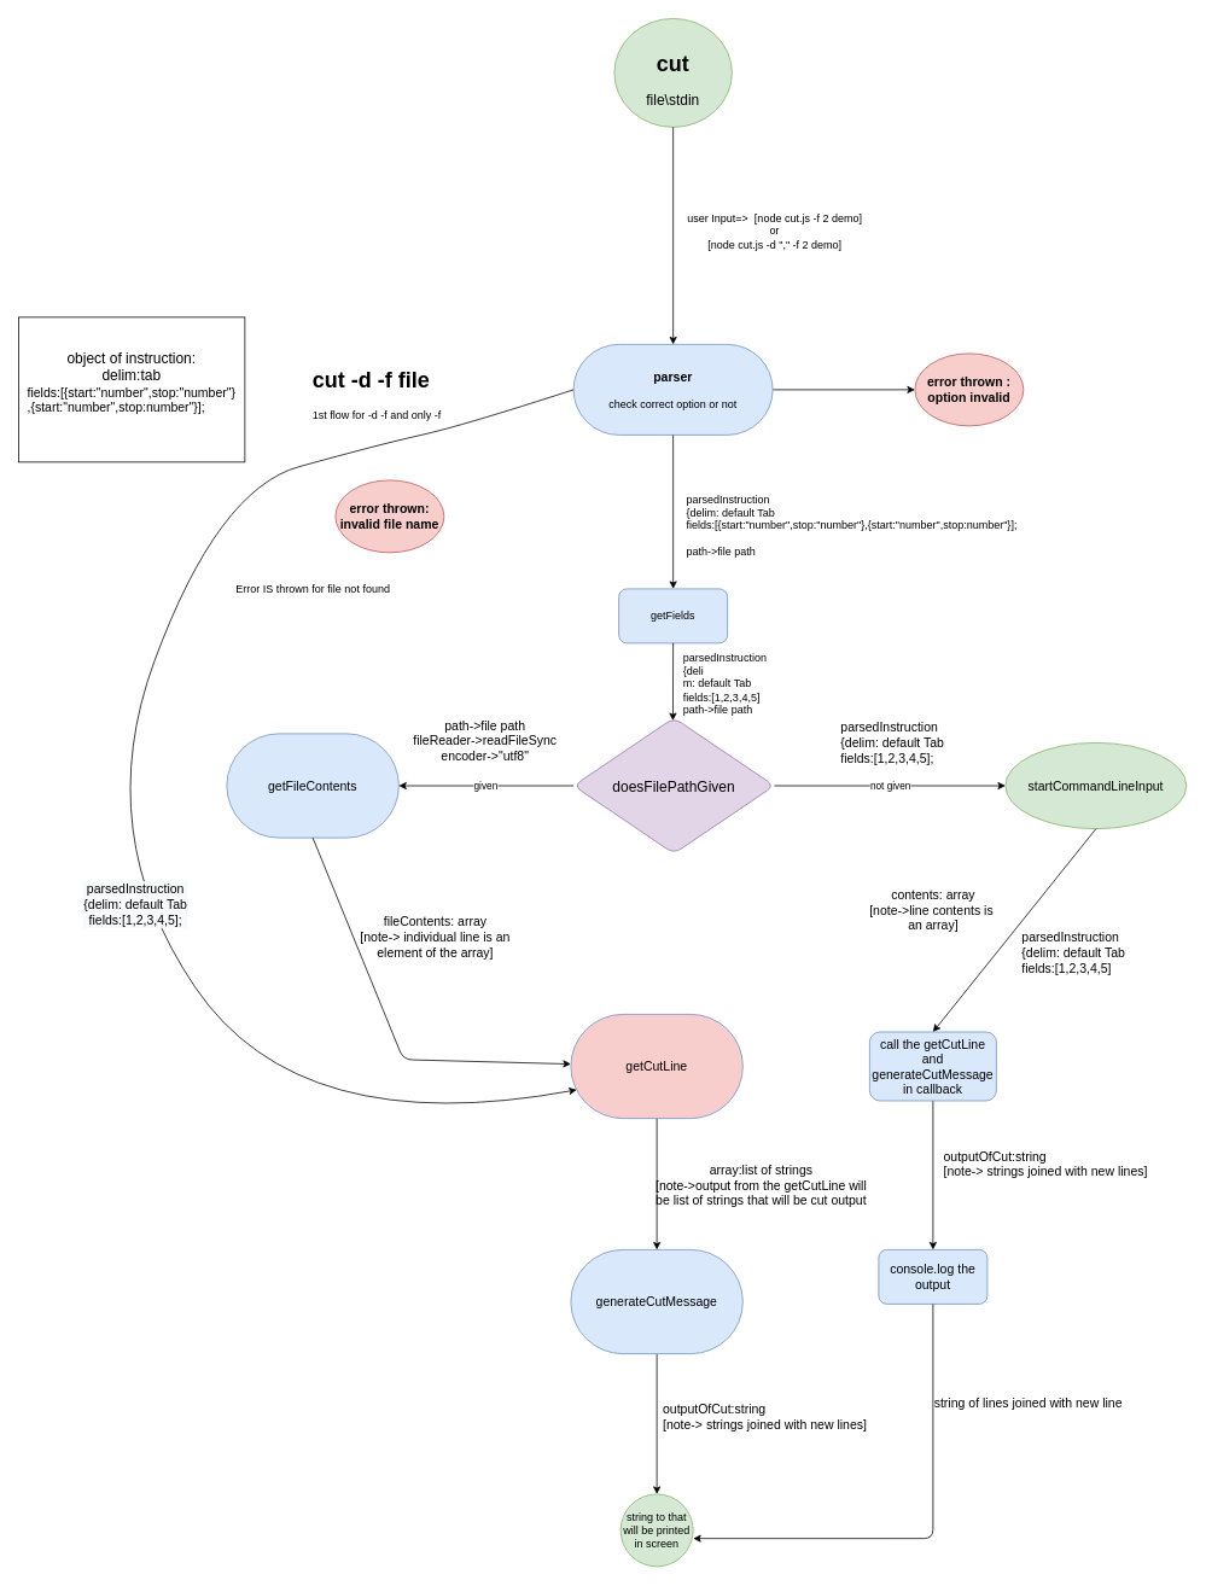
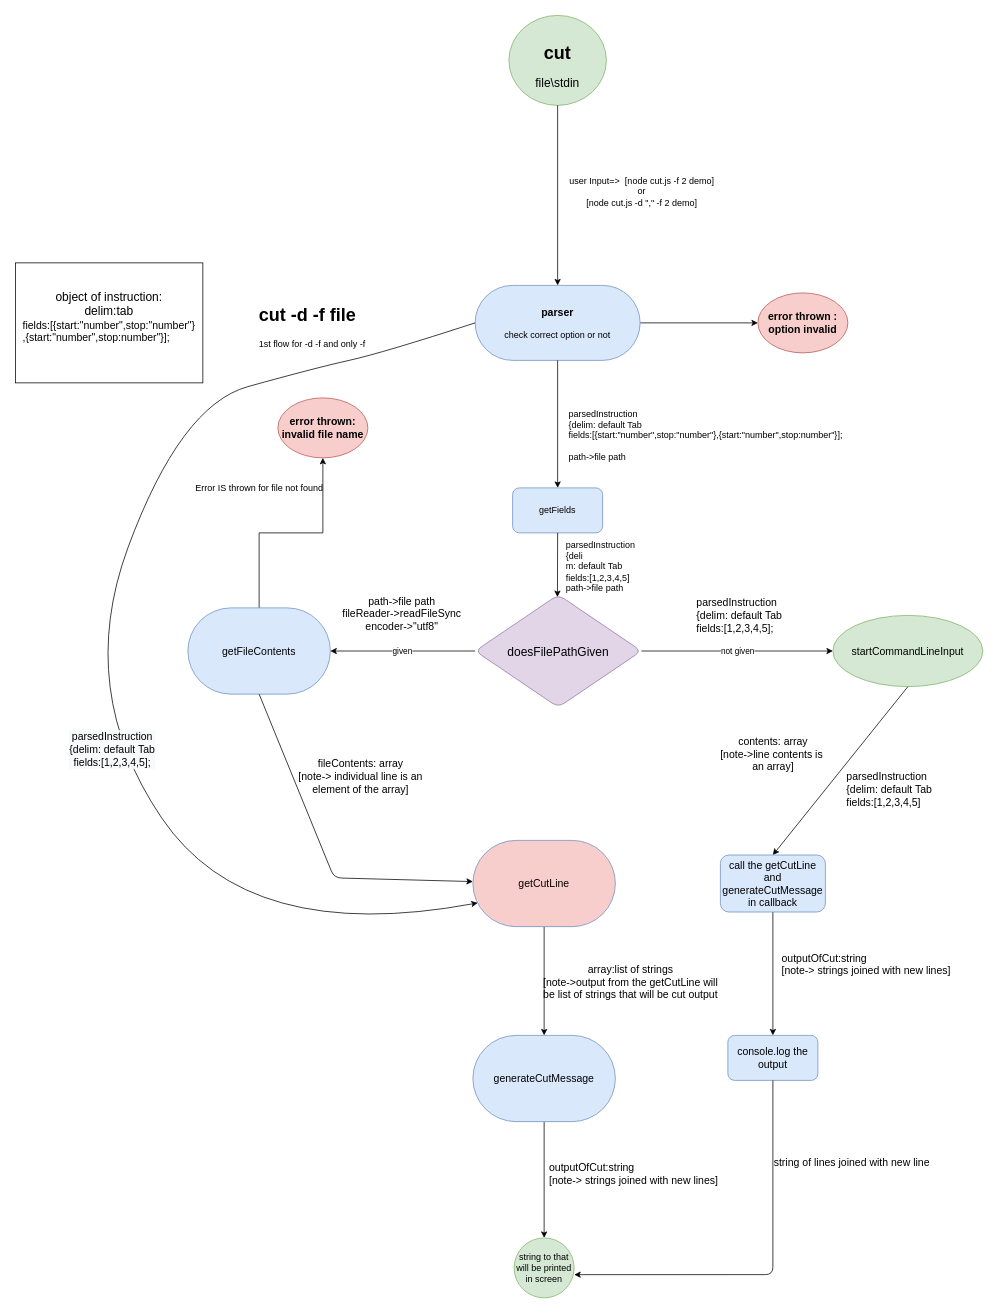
+ <mxCell id="11" value="" style="edgeStyle=orthogonalEdgeStyle;rounded=0;orthogonalLoop=1;jettySize=auto;html=1;entryX=0.5;entryY=1;entryDx=0;entryDy=0;" parent="1" source="12" target="25" edge="1"><mxGeometry relative="1" as="geometry"><mxPoint x="445" y="708.75" as="targetPoint" /></mxGeometry></mxCell>
